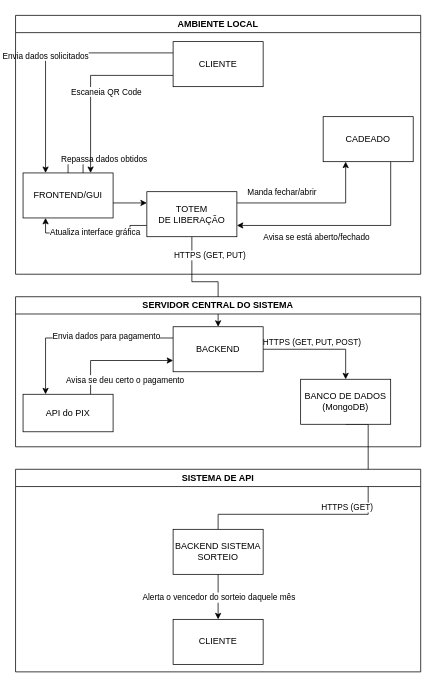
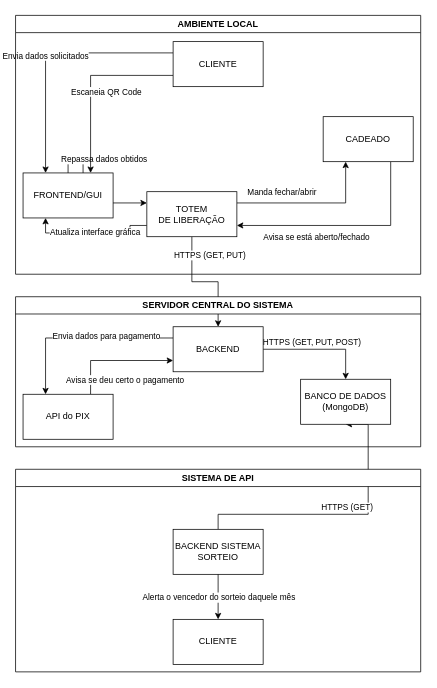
- <mxCell id="31" value="API do PIX" style="rounded=0;whiteSpace=wrap;html=1;" vertex="1" parent="30"><mxGeometry x="10" y="130" width="120" height="50" as="geometry" /></mxCell>
+ <mxCell id="31" value="API do PIX" style="rounded=0;whiteSpace=wrap;html=1;" vertex="1" parent="30"><mxGeometry x="10" y="130" width="120" height="60" as="geometry" /></mxCell>
- <mxCell id="28" style="edgeStyle=orthogonalEdgeStyle;rounded=0;orthogonalLoop=1;jettySize=auto;html=1;exitX=0.5;exitY=0;exitDx=0;exitDy=0;entryX=0.5;entryY=1;entryDx=0;entryDy=0;endArrow=none;" edge="1" parent="1" source="35" target="32"><mxGeometry relative="1" as="geometry"><Array as="points"><mxPoint x="290" y="685" /><mxPoint x="490" y="685" /></Array></mxGeometry></mxCell>
+ <mxCell id="28" style="edgeStyle=orthogonalEdgeStyle;rounded=0;orthogonalLoop=1;jettySize=auto;html=1;exitX=0.5;exitY=0;exitDx=0;exitDy=0;entryX=0.5;entryY=1;entryDx=0;entryDy=0;" edge="1" parent="1" source="35" target="32"><mxGeometry relative="1" as="geometry"><Array as="points"><mxPoint x="290" y="685" /><mxPoint x="490" y="685" /></Array></mxGeometry></mxCell>
